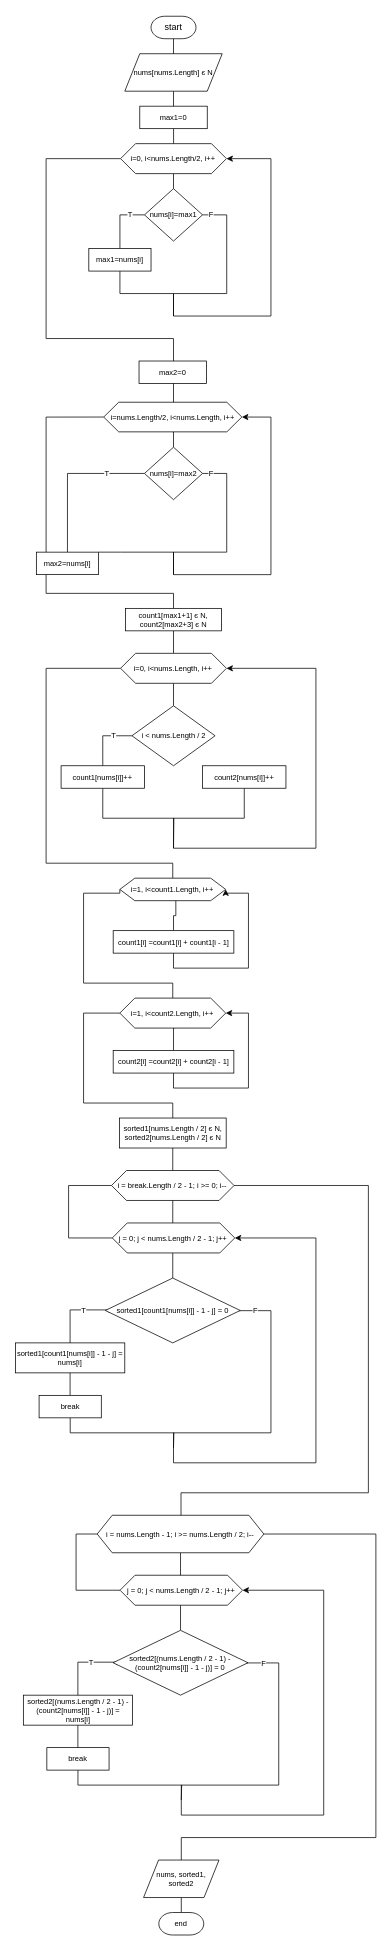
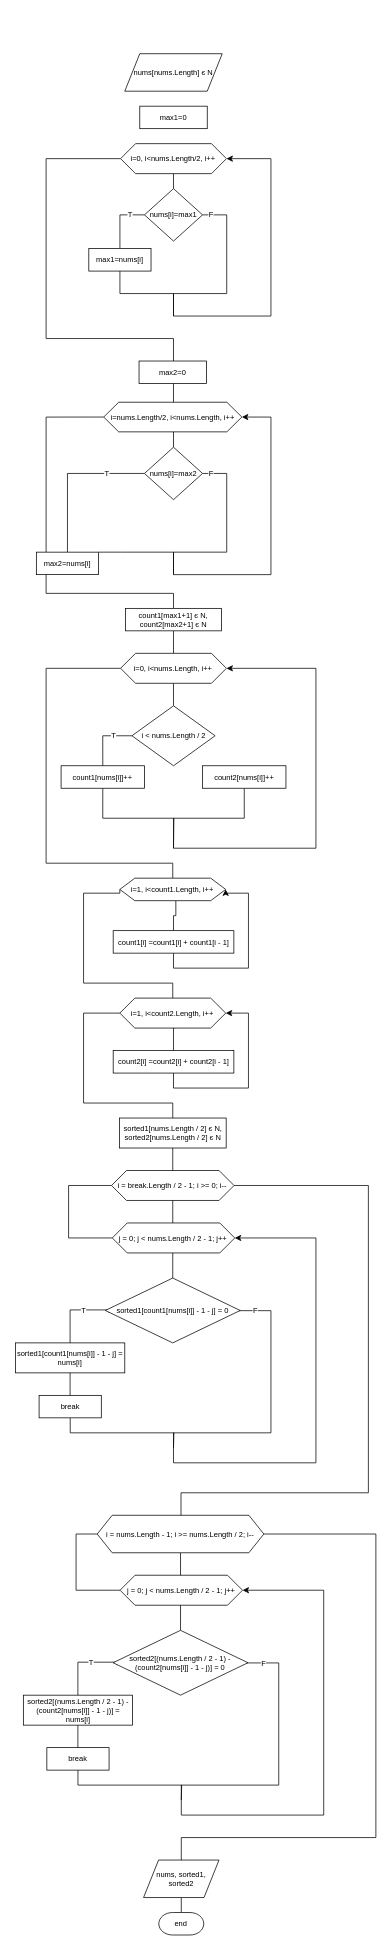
- <mxCell id="3" value="start" style="strokeWidth=1;html=1;shape=mxgraph.flowchart.terminator;whiteSpace=wrap;" vertex="1" parent="1"><mxGeometry x="201" y="20" width="60" height="30" as="geometry" /></mxCell>
- <mxCell id="2" style="edgeStyle=orthogonalEdgeStyle;rounded=0;orthogonalLoop=1;jettySize=auto;html=1;exitX=0.5;exitY=1;exitDx=0;exitDy=0;exitPerimeter=0;fontSize=10;endArrow=none;endFill=0;" edge="1" parent="1" source="3" target="8"><mxGeometry relative="1" as="geometry" /></mxCell>
- <mxCell id="26" value="count1[max1+1] є N,&lt;br&gt;count2[max2+3] є N" style="rounded=0;whiteSpace=wrap;html=1;strokeWidth=1;fontSize=10;" vertex="1" parent="1"><mxGeometry x="167.01" y="810" width="128" height="30" as="geometry" /></mxCell>
+ <mxCell id="26" value="count1[max1+1] є N,&lt;br&gt;count2[max2+1] є N" style="rounded=0;whiteSpace=wrap;html=1;strokeWidth=1;fontSize=10;" vertex="1" parent="1"><mxGeometry x="167.01" y="810" width="128" height="30" as="geometry" /></mxCell>
